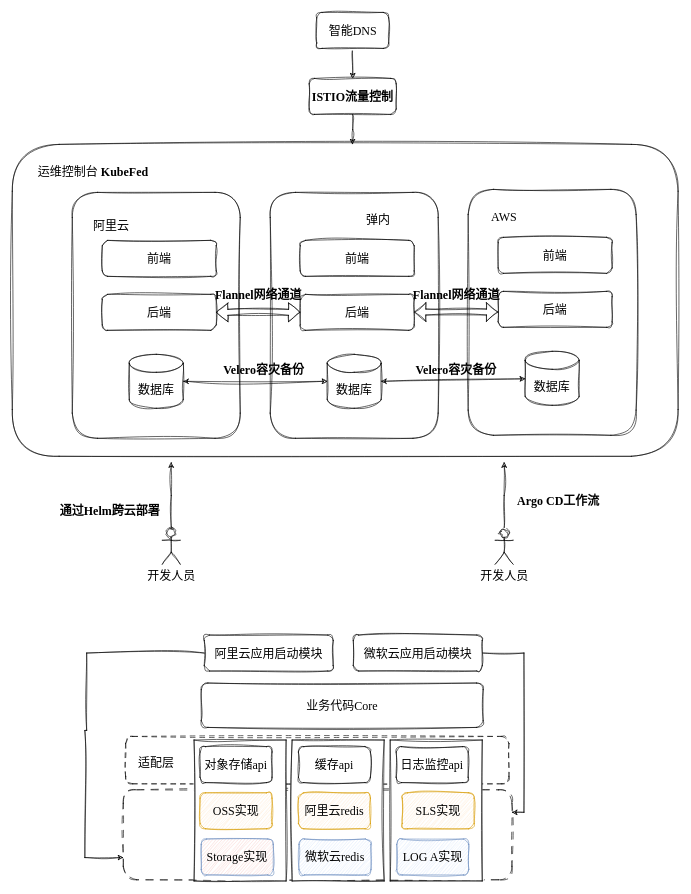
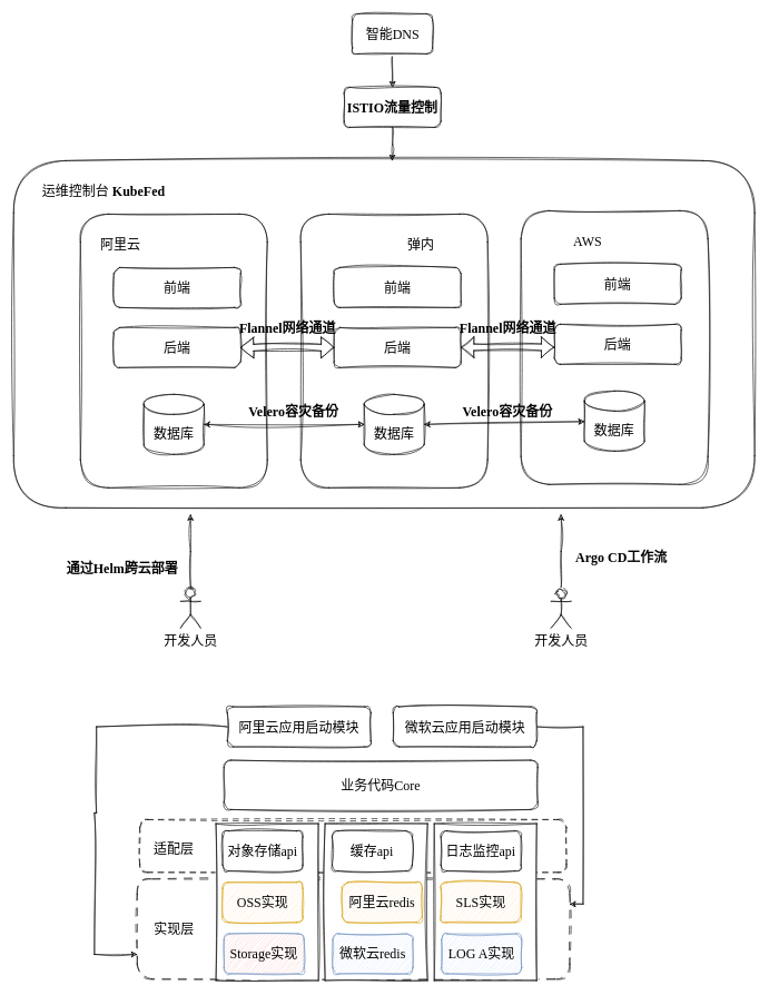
- <mxCell id="22" value="AWS" style="text;html=1;strokeColor=none;fillColor=none;align=center;verticalAlign=middle;whiteSpace=wrap;rounded=0;fontSize=20;fontFamily=Architects Daughter;" parent="1" vertex="1"><mxGeometry x="800" y="345" width="80" height="30" as="geometry" /></mxCell>
+ <mxCell id="22" value="AWS" style="text;html=1;strokeColor=none;fillColor=none;align=center;verticalAlign=middle;whiteSpace=wrap;rounded=0;fontSize=20;fontFamily=Architects Daughter;" parent="1" vertex="1"><mxGeometry x="840" y="345" width="80" height="30" as="geometry" /></mxCell>
- <mxCell id="11" value="阿里云" style="text;html=1;strokeColor=none;fillColor=none;align=center;verticalAlign=middle;whiteSpace=wrap;rounded=0;fontSize=20;fontFamily=Architects Daughter;" parent="1" vertex="1"><mxGeometry x="145" y="360" width="80" height="30" as="geometry" /></mxCell>
+ <mxCell id="11" value="阿里云" style="text;html=1;strokeColor=none;fillColor=none;align=center;verticalAlign=middle;whiteSpace=wrap;rounded=0;fontSize=20;fontFamily=Architects Daughter;" parent="1" vertex="1"><mxGeometry x="140" y="350" width="80" height="30" as="geometry" /></mxCell>
- <mxCell id="48" value="阿里云redis" style="rounded=1;whiteSpace=wrap;html=1;sketch=1;hachureGap=4;jiggle=2;curveFitting=1;fontFamily=Architects Daughter;fontSource=https%3A%2F%2Ffonts.googleapis.com%2Fcss%3Ffamily%3DArchitects%2BDaughter;fontSize=20;fillColor=#ffe6cc;strokeColor=#d79b00;" vertex="1" parent="1"><mxGeometry x="497" y="1321" width="120" height="60" as="geometry" /></mxCell>
+ <mxCell id="48" value="阿里云redis" style="rounded=1;whiteSpace=wrap;html=1;sketch=1;hachureGap=4;jiggle=2;curveFitting=1;fontFamily=Architects Daughter;fontSource=https%3A%2F%2Ffonts.googleapis.com%2Fcss%3Ffamily%3DArchitects%2BDaughter;fontSize=20;fillColor=#ffe6cc;strokeColor=#d79b00;" vertex="1" parent="1"><mxGeometry x="512" y="1321" width="120" height="60" as="geometry" /></mxCell>
- <mxCell id="50" value="SLS实现" style="rounded=1;whiteSpace=wrap;html=1;sketch=1;hachureGap=4;jiggle=2;curveFitting=1;fontFamily=Architects Daughter;fontSource=https%3A%2F%2Ffonts.googleapis.com%2Fcss%3Ffamily%3DArchitects%2BDaughter;fontSize=20;fillColor=#ffe6cc;strokeColor=#d79b00;" vertex="1" parent="1"><mxGeometry x="670" y="1321" width="120" height="60" as="geometry" /></mxCell>
+ <mxCell id="50" value="SLS实现" style="rounded=1;whiteSpace=wrap;html=1;sketch=1;hachureGap=4;jiggle=2;curveFitting=1;fontFamily=Architects Daughter;fontSource=https%3A%2F%2Ffonts.googleapis.com%2Fcss%3Ffamily%3DArchitects%2BDaughter;fontSize=20;fillColor=#ffe6cc;strokeColor=#d79b00;" vertex="1" parent="1"><mxGeometry x="660" y="1321" width="120" height="60" as="geometry" /></mxCell>
+ <mxCell id="53" value="实现层" style="text;html=1;strokeColor=none;fillColor=none;align=center;verticalAlign=middle;whiteSpace=wrap;rounded=0;fontSize=20;fontFamily=Architects Daughter;" vertex="1" parent="1"><mxGeometry x="225.5" y="1376" width="69" height="30" as="geometry" /></mxCell>
